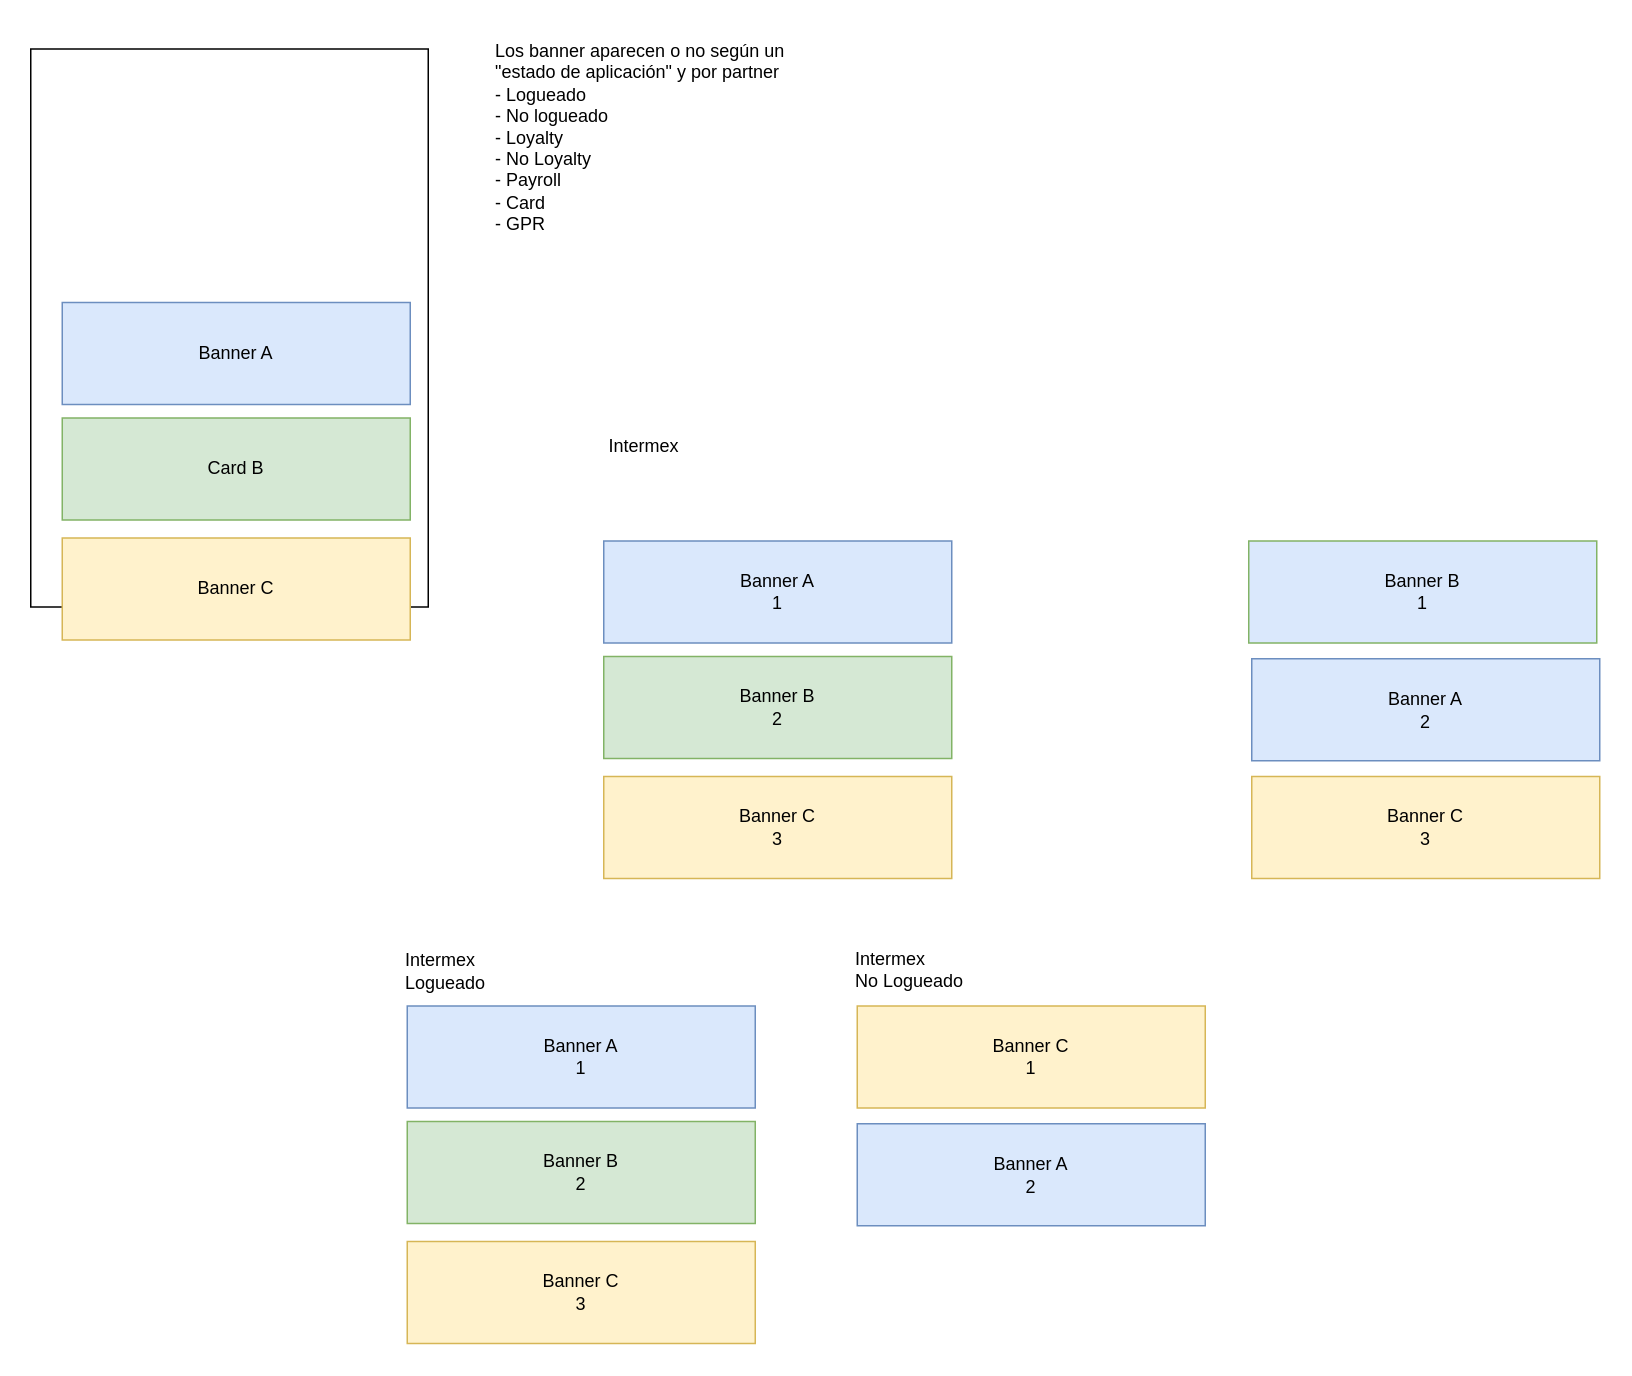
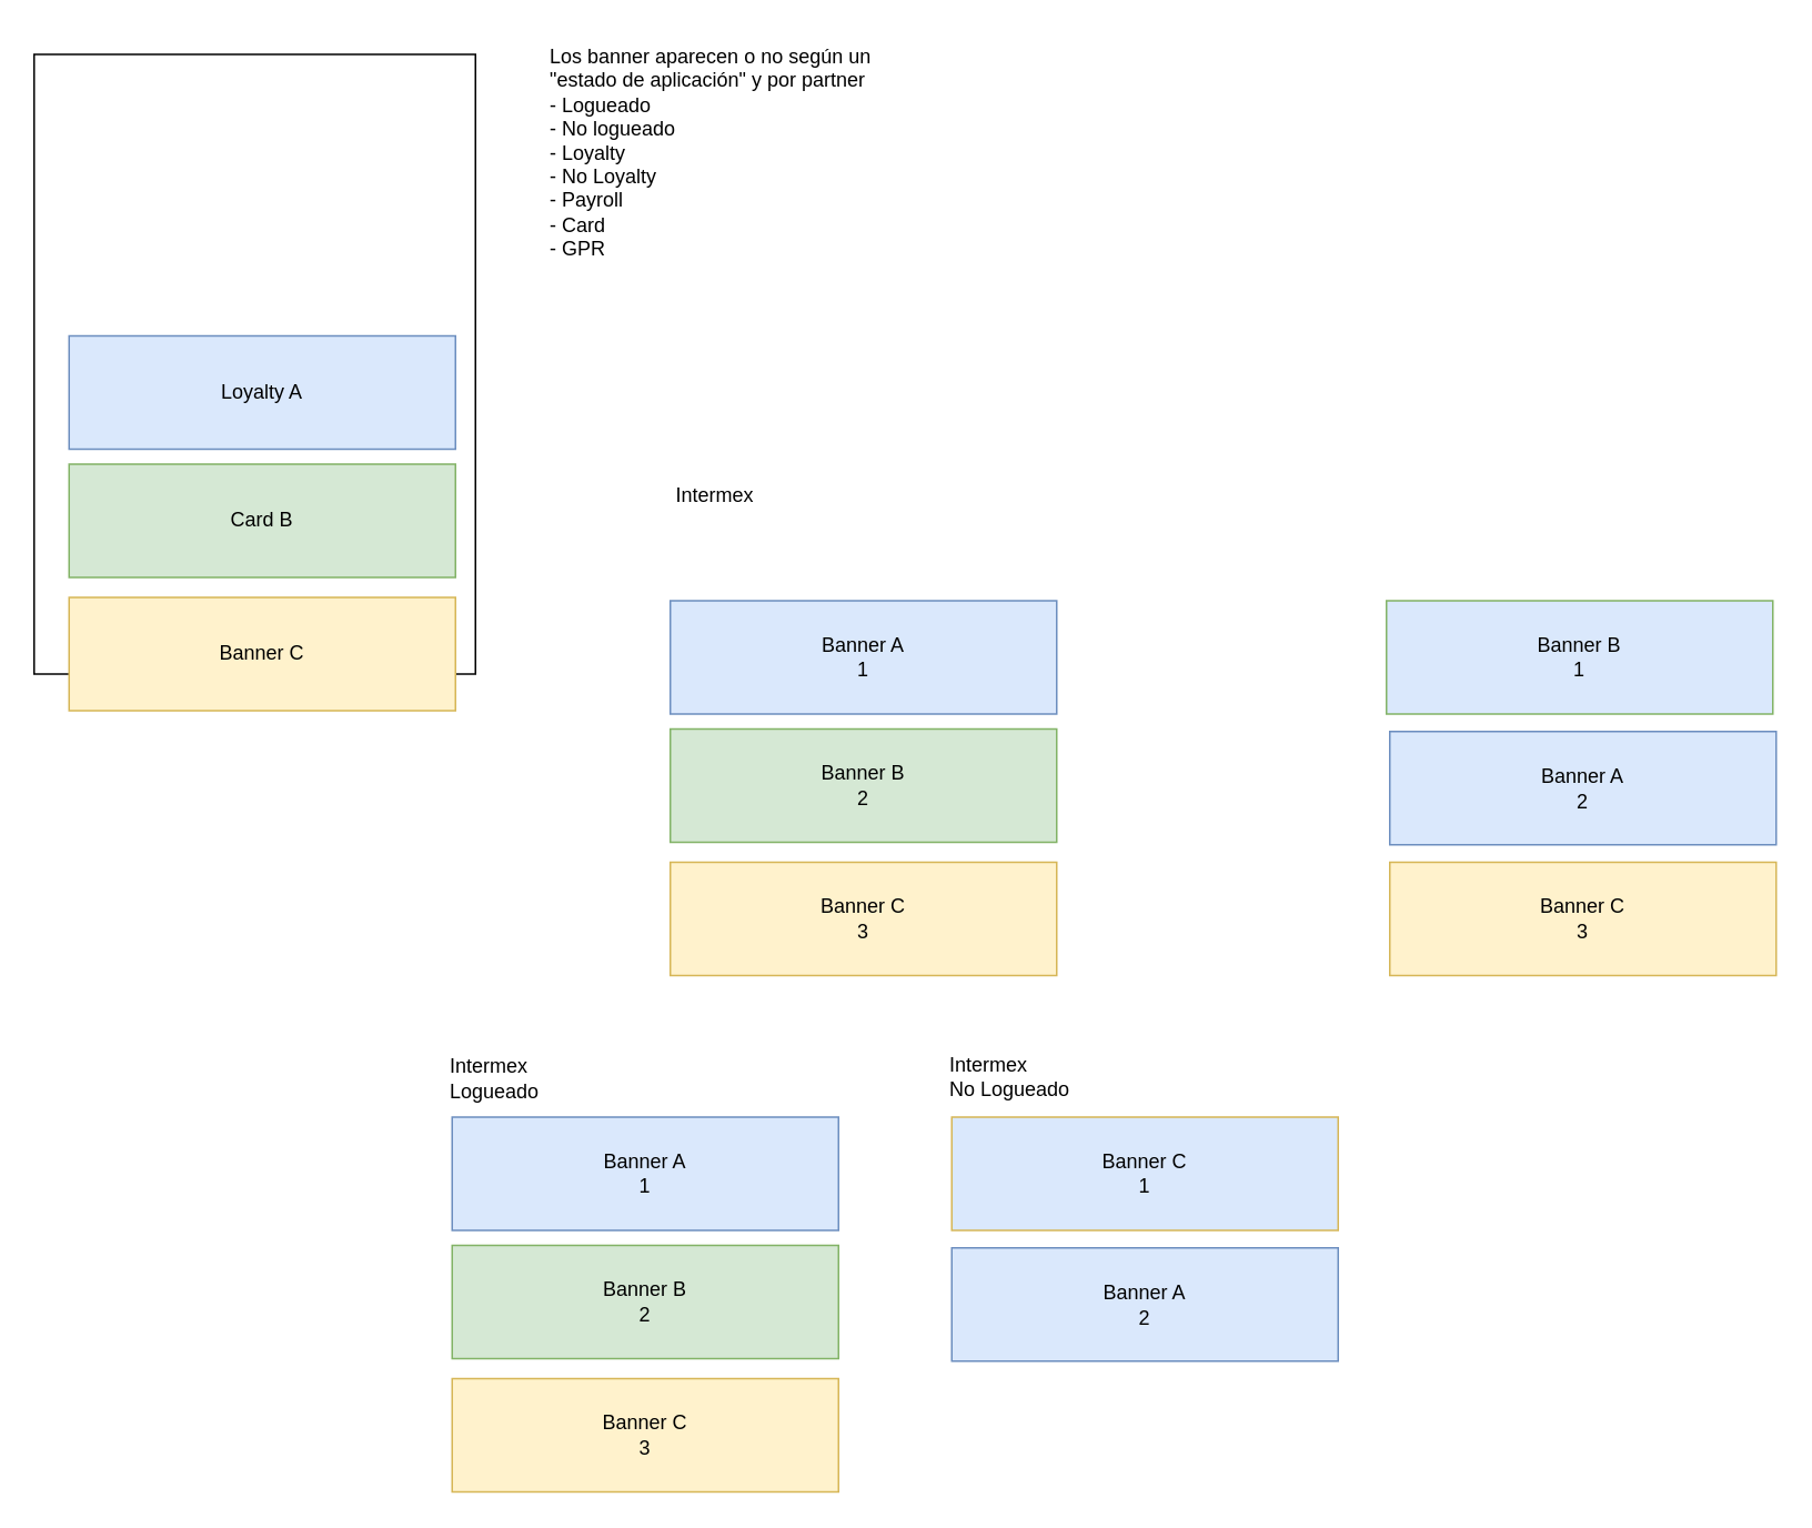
- <mxCell id="5" value="Banner A" style="rounded=0;whiteSpace=wrap;html=1;fillColor=#dae8fc;strokeColor=#6c8ebf;" vertex="1" parent="4"><mxGeometry width="232" height="68" as="geometry" /></mxCell>
+ <mxCell id="5" value="Loyalty A" style="rounded=0;whiteSpace=wrap;html=1;fillColor=#dae8fc;strokeColor=#6c8ebf;" vertex="1" parent="4"><mxGeometry width="232" height="68" as="geometry" /></mxCell>
- <mxCell id="23" value="Banner C&lt;br&gt;1" style="rounded=0;whiteSpace=wrap;html=1;fillColor=#fff2cc;strokeColor=#d6b656;" vertex="1" parent="1"><mxGeometry x="571" y="670" width="232" height="68" as="geometry" /></mxCell>
+ <mxCell id="23" value="Banner C&lt;br&gt;1" style="rounded=0;whiteSpace=wrap;html=1;fillColor=#dae8fc;strokeColor=#d6b656;" vertex="1" parent="1"><mxGeometry x="571" y="670" width="232" height="68" as="geometry" /></mxCell>
